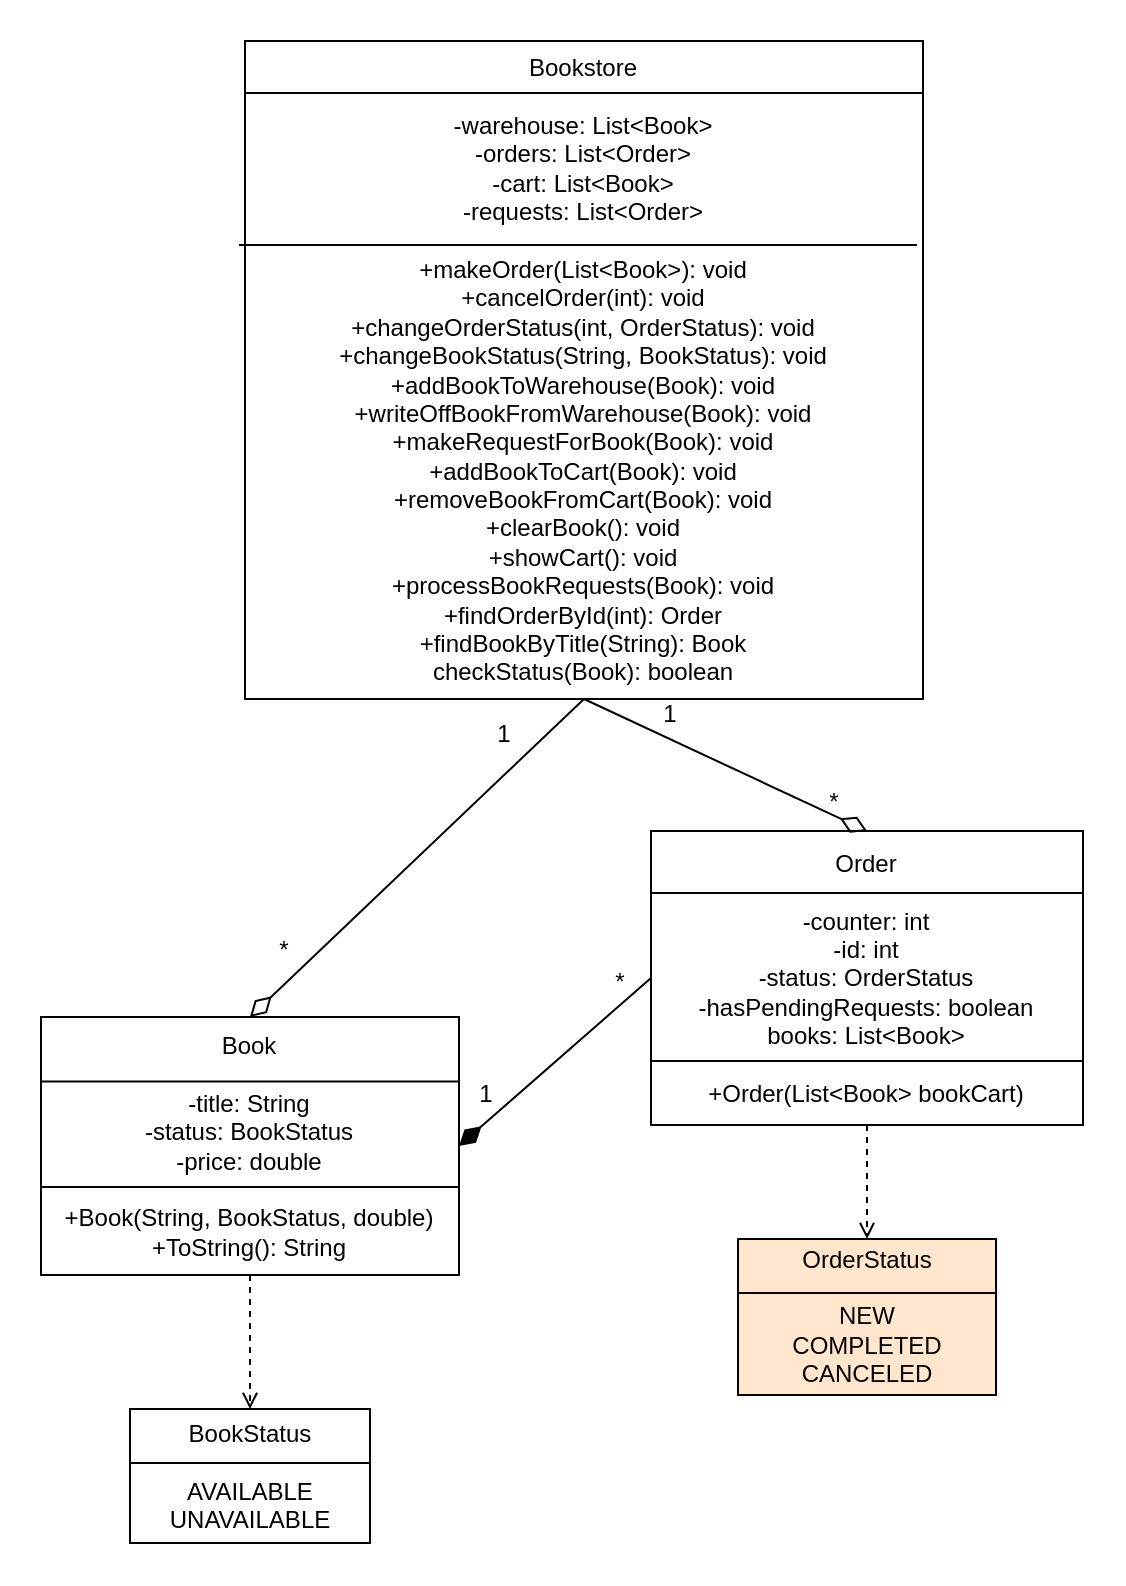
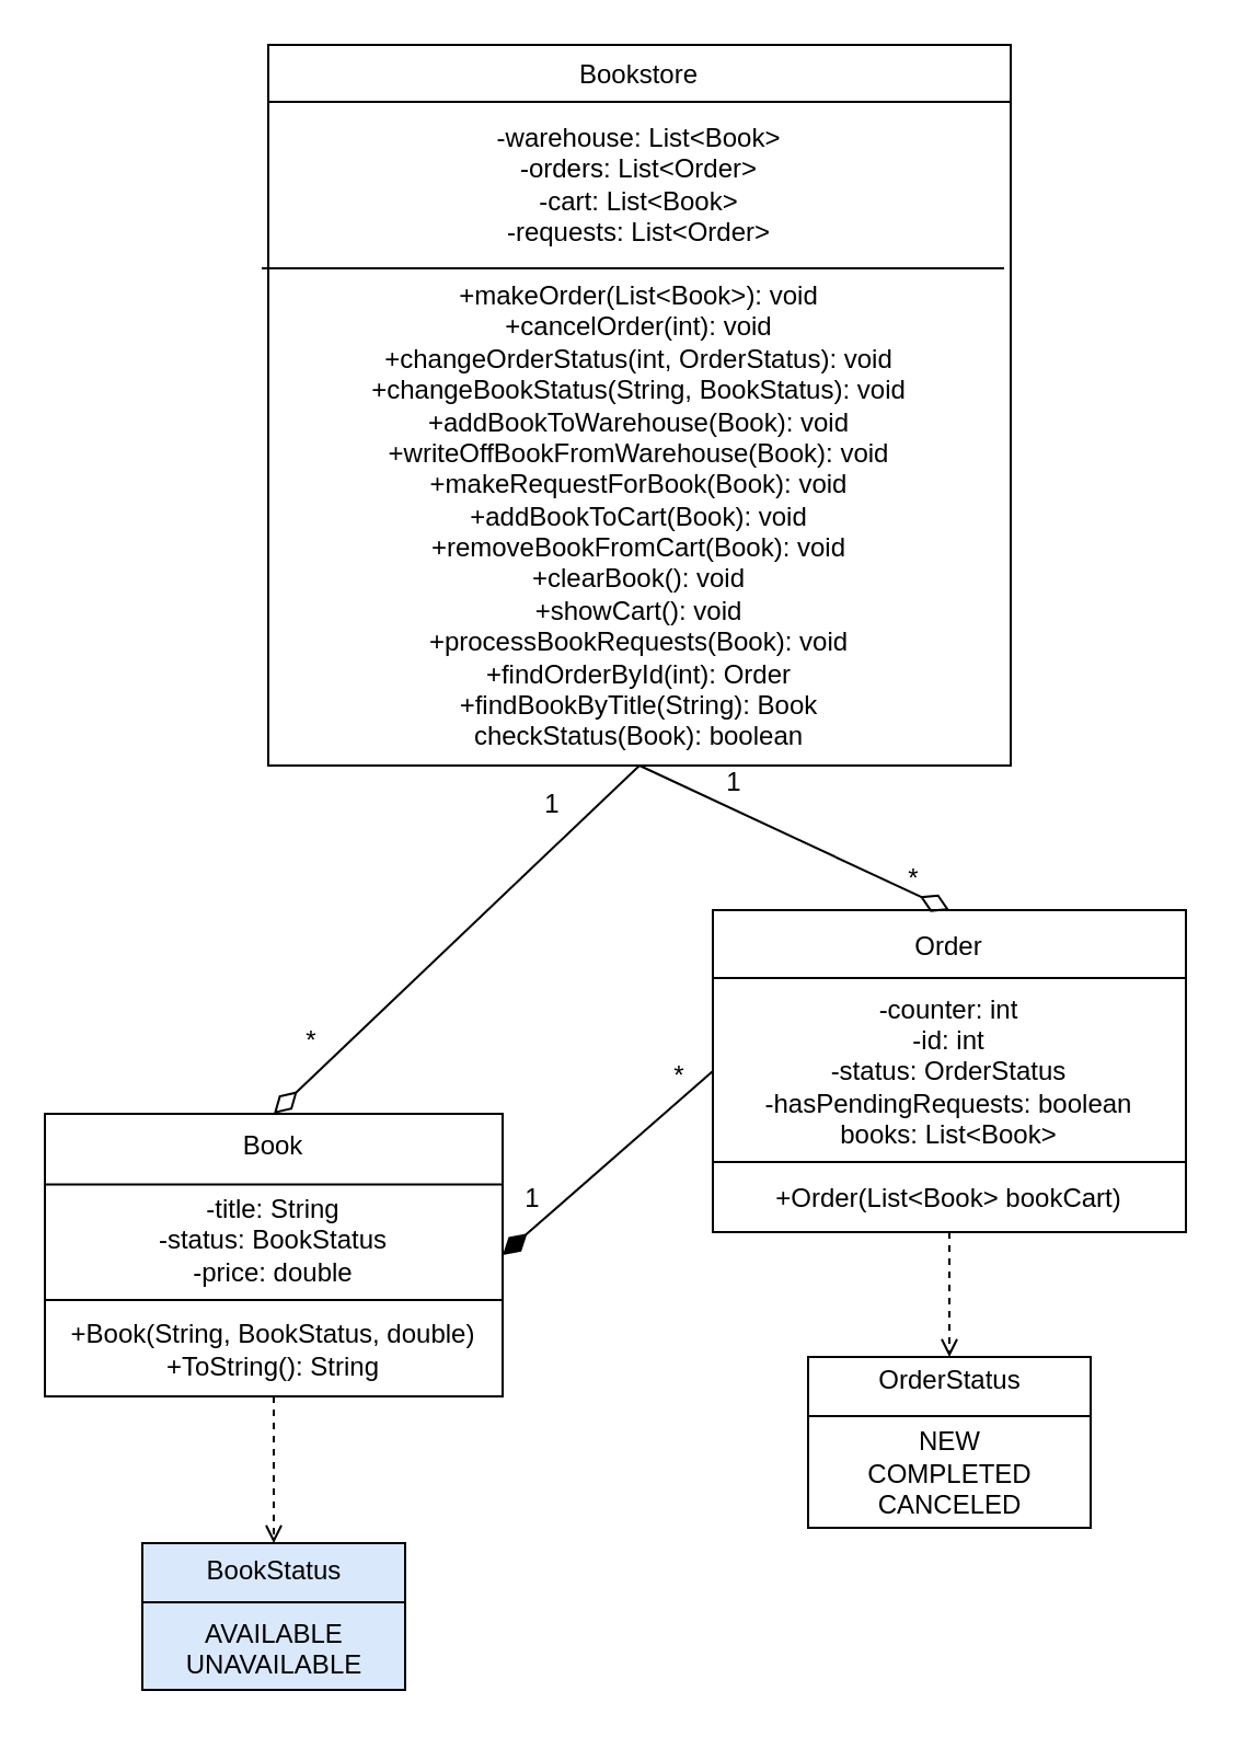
- <mxCell id="5" value="OrderStatus&lt;div&gt;&lt;br&gt;&lt;div&gt;NEW&lt;/div&gt;&lt;div&gt;COMPLETED&lt;/div&gt;&lt;div&gt;CANCELED&lt;/div&gt;&lt;/div&gt;" style="rounded=0;whiteSpace=wrap;html=1;fillColor=#ffe6cc;" vertex="1" parent="1"><mxGeometry x="368.5" y="619" width="129" height="78" as="geometry" /></mxCell>
+ <mxCell id="5" value="OrderStatus&lt;div&gt;&lt;br&gt;&lt;div&gt;NEW&lt;/div&gt;&lt;div&gt;COMPLETED&lt;/div&gt;&lt;div&gt;CANCELED&lt;/div&gt;&lt;/div&gt;" style="rounded=0;whiteSpace=wrap;html=1;" vertex="1" parent="1"><mxGeometry x="368.5" y="619" width="129" height="78" as="geometry" /></mxCell>
- <mxCell id="6" value="BookStatus&lt;div&gt;&lt;br&gt;&lt;div&gt;AVAILABLE&lt;/div&gt;&lt;div&gt;UNAVAILABLE&lt;/div&gt;&lt;/div&gt;" style="rounded=0;whiteSpace=wrap;html=1;" vertex="1" parent="1"><mxGeometry x="64.5" y="704" width="120" height="67" as="geometry" /></mxCell>
+ <mxCell id="6" value="BookStatus&lt;div&gt;&lt;br&gt;&lt;div&gt;AVAILABLE&lt;/div&gt;&lt;div&gt;UNAVAILABLE&lt;/div&gt;&lt;/div&gt;" style="rounded=0;whiteSpace=wrap;html=1;fillColor=#dae8fc;" vertex="1" parent="1"><mxGeometry x="64.5" y="704" width="120" height="67" as="geometry" /></mxCell>
